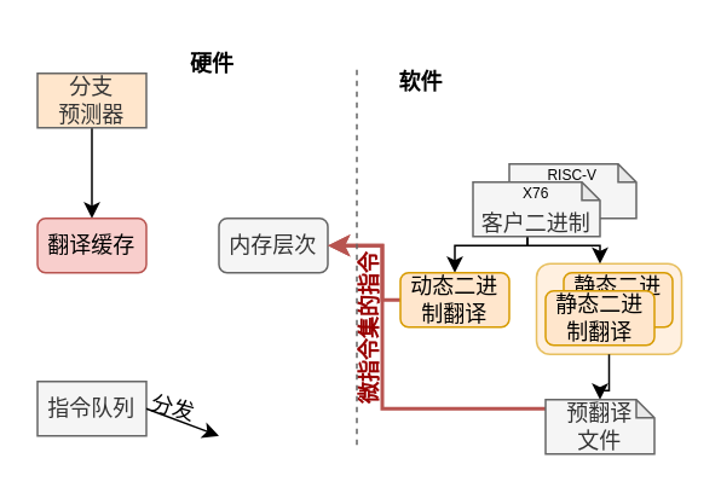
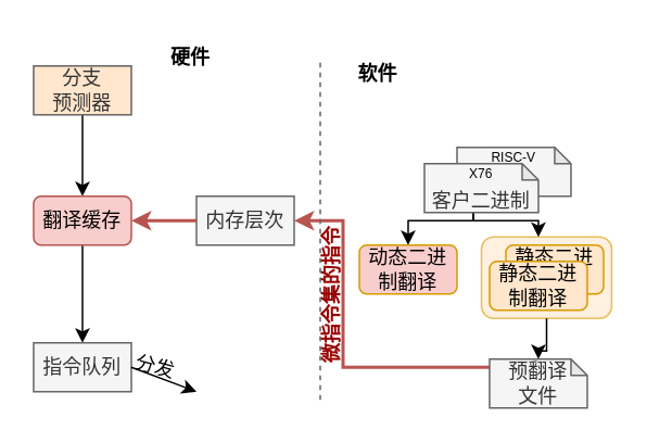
+ <mxCell id="22" value="" style="endArrow=classic;html=1;rounded=0;fillColor=#f8cecc;strokeColor=#b85450;strokeWidth=2;exitX=0;exitY=0.5;exitDx=0;exitDy=0;entryX=1;entryY=0.5;entryDx=0;entryDy=0;" parent="1" target="8" edge="1" source="10"><mxGeometry width="50" height="50" relative="1" as="geometry"><mxPoint x="120" y="183" as="sourcePoint" /><mxPoint x="80" y="183" as="targetPoint" /><Array as="points" /></mxGeometry></mxCell>
- <mxCell id="10" value="内存层次" style="whiteSpace=wrap;html=1;fillColor=#f5f5f5;fontColor=#333333;strokeColor=#666666;rounded=1;" parent="1" vertex="1"><mxGeometry x="120" y="120" width="60" height="30" as="geometry" /></mxCell>
+ <mxCell id="10" value="内存层次" style="rounded=0;whiteSpace=wrap;html=1;fillColor=#f5f5f5;fontColor=#333333;strokeColor=#666666;" parent="1" vertex="1"><mxGeometry x="120" y="120" width="60" height="30" as="geometry" /></mxCell>
- <mxCell id="20" style="edgeStyle=orthogonalEdgeStyle;rounded=0;orthogonalLoop=1;jettySize=auto;html=1;fillColor=#f8cecc;strokeColor=#b85450;strokeWidth=2;" parent="1" source="21" target="10" edge="1"><mxGeometry relative="1" as="geometry"><Array as="points"><mxPoint x="210" y="165" /><mxPoint x="210" y="135" /></Array></mxGeometry></mxCell>
- <mxCell id="21" value="动态二进制翻译" style="rounded=1;whiteSpace=wrap;html=1;fillColor=#ffe6cc;strokeColor=#d79b00;" parent="1" vertex="1"><mxGeometry x="220" y="150" width="60" height="30" as="geometry" /></mxCell>
+ <mxCell id="21" value="动态二进制翻译" style="rounded=1;whiteSpace=wrap;html=1;fillColor=#f8cecc;strokeColor=#d79b00;" parent="1" vertex="1"><mxGeometry x="220" y="150" width="60" height="30" as="geometry" /></mxCell>
+ <mxCell id="7" style="edgeStyle=orthogonalEdgeStyle;rounded=0;orthogonalLoop=1;jettySize=auto;html=1;entryX=0.5;entryY=0;entryDx=0;entryDy=0;" edge="1" parent="1" source="8" target="9"><mxGeometry relative="1" as="geometry" /></mxCell>
